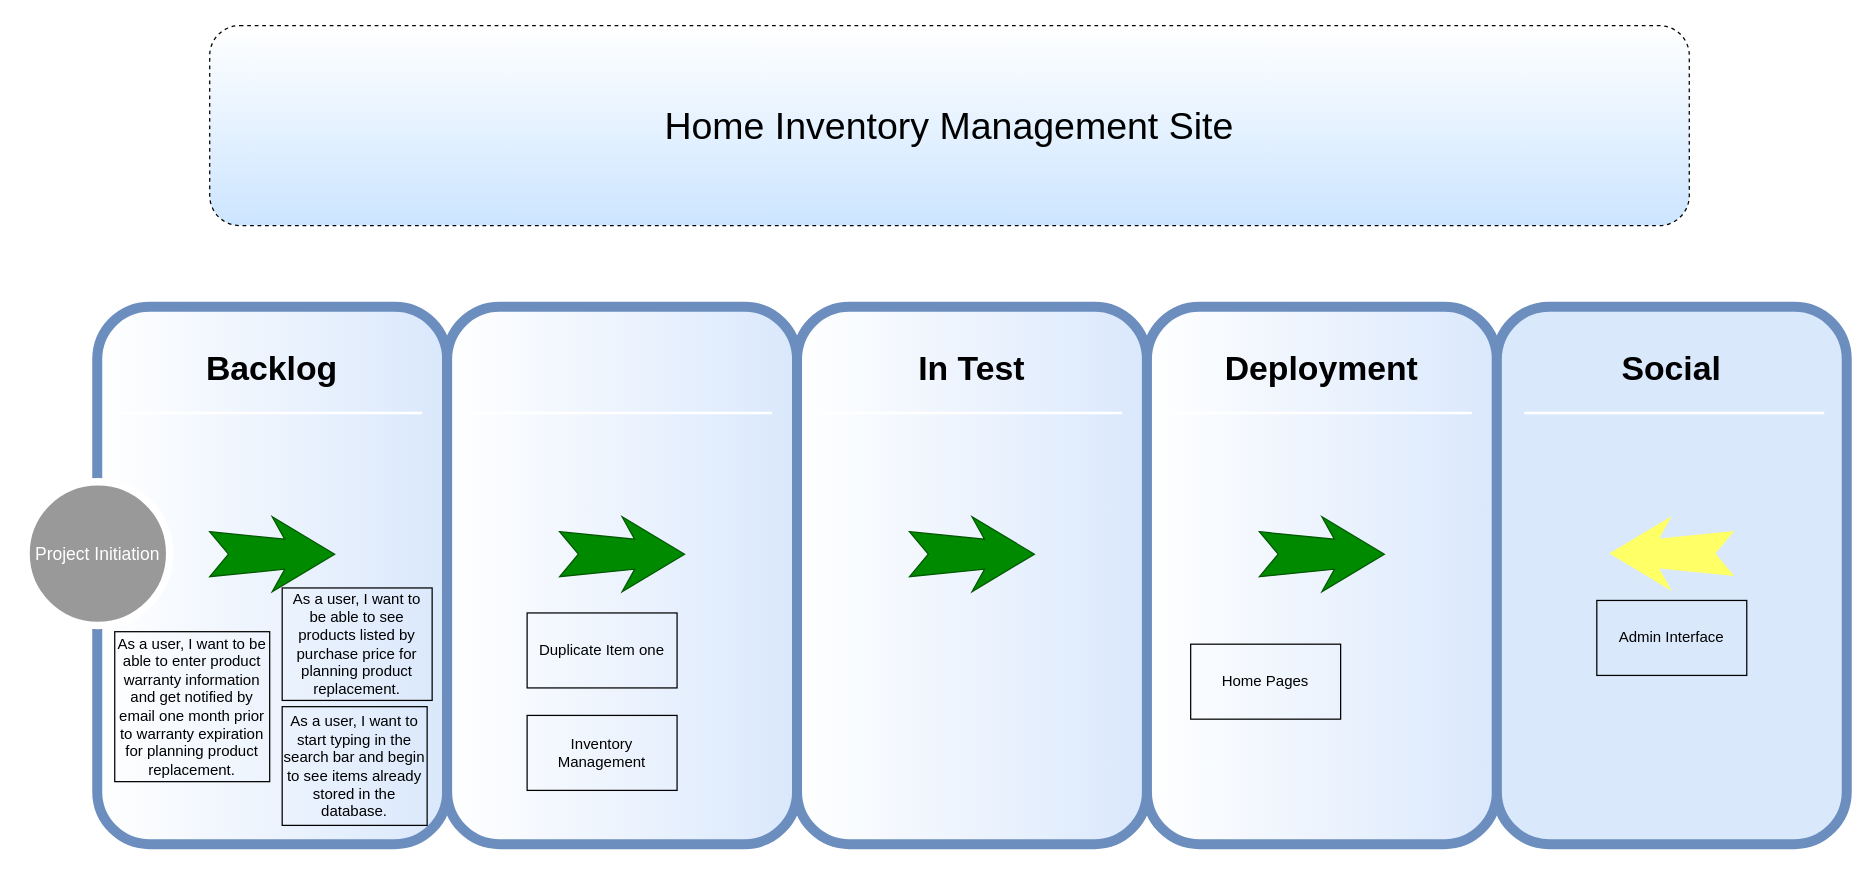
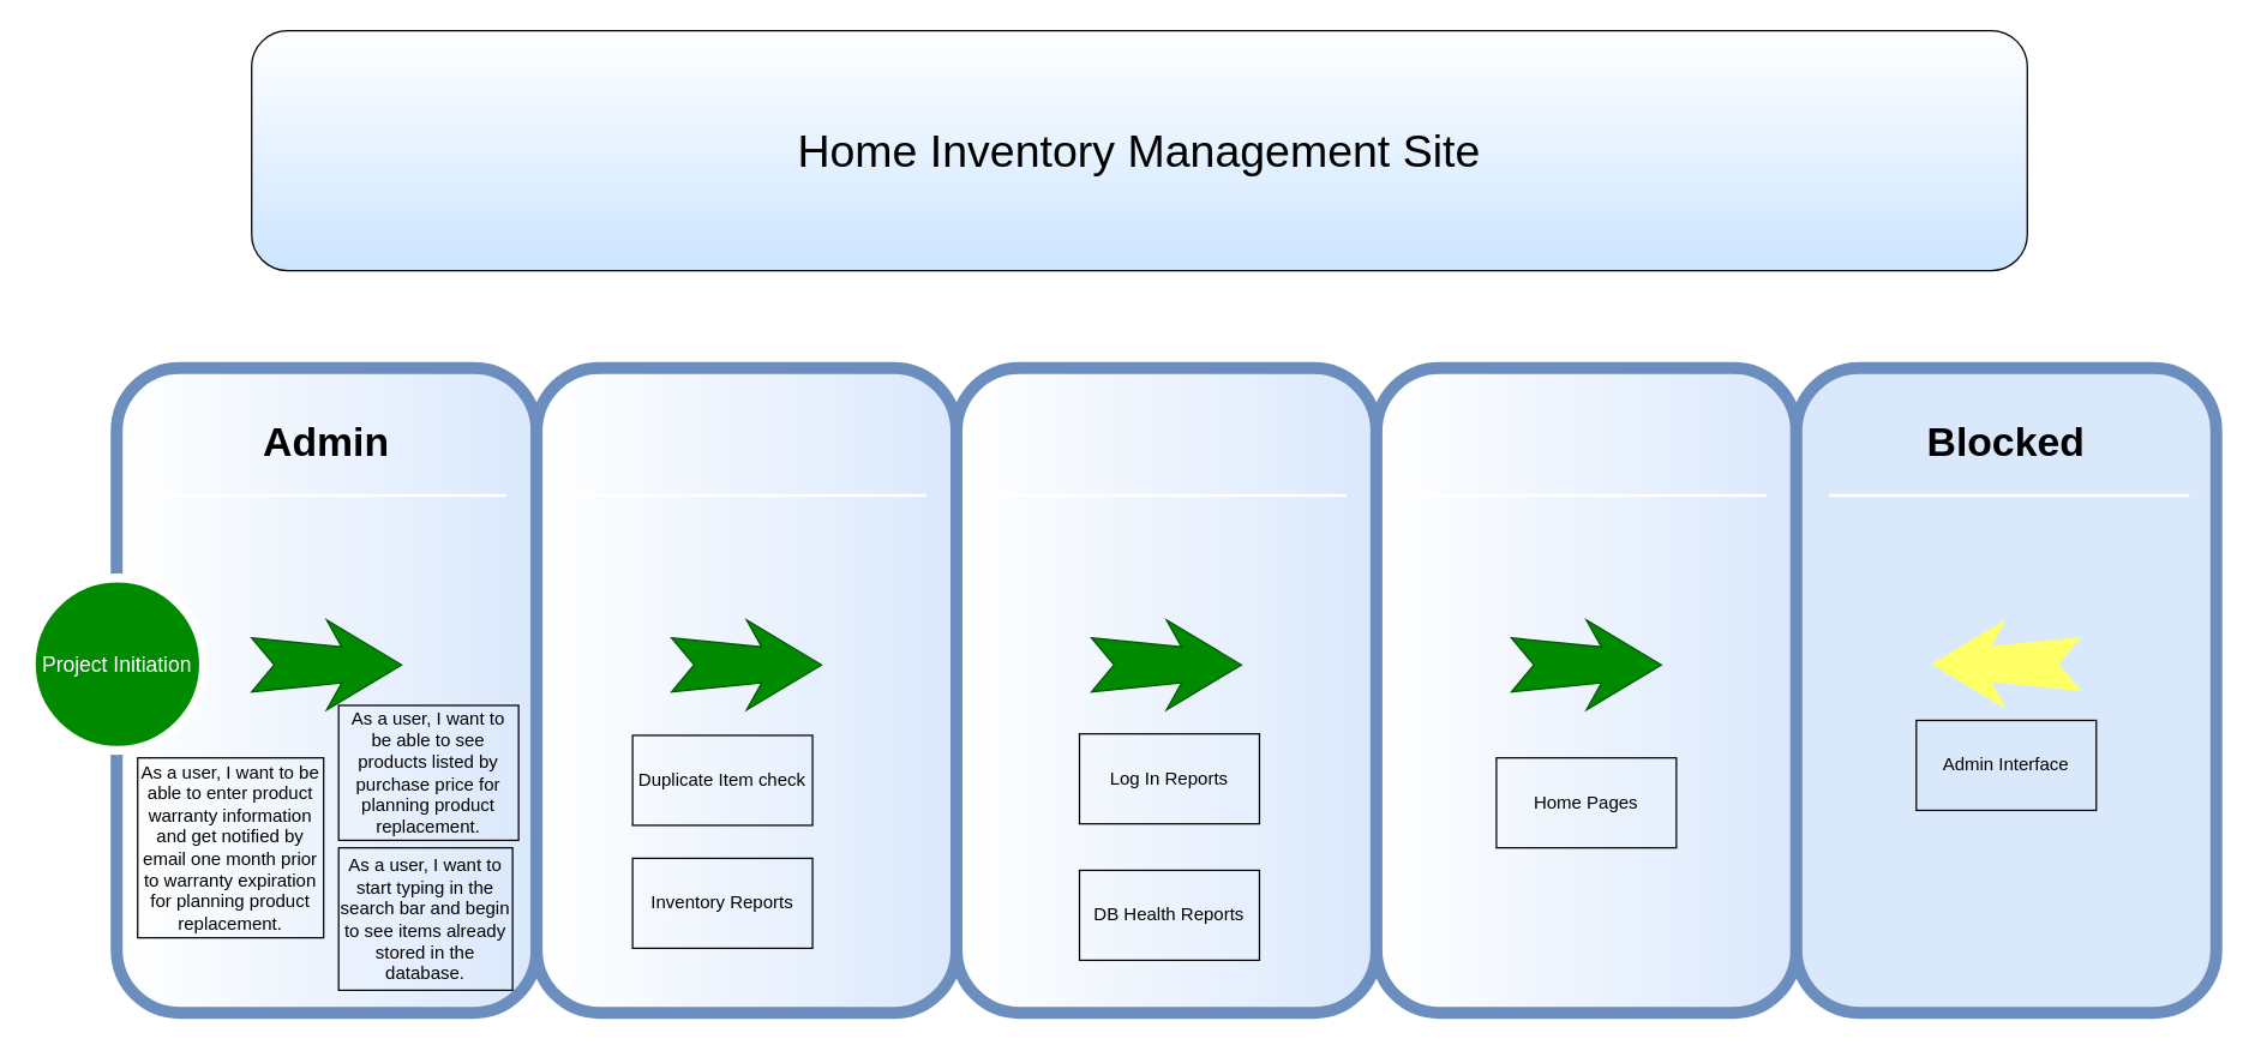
- <mxCell id="32" value="&lt;font style=&quot;font-size: 30px&quot;&gt;Home Inventory Management Site&lt;/font&gt;" style="rounded=1;whiteSpace=wrap;html=1;fillColor=#CCE5FF;gradientColor=#ffffff;gradientDirection=north;dashed=1;" vertex="1" parent="1"><mxGeometry x="167" y="20" width="1184" height="160" as="geometry" /></mxCell>
+ <mxCell id="32" value="&lt;font style=&quot;font-size: 30px&quot;&gt;Home Inventory Management Site&lt;/font&gt;" style="rounded=1;whiteSpace=wrap;html=1;fillColor=#CCE5FF;gradientColor=#ffffff;gradientDirection=north;" vertex="1" parent="1"><mxGeometry x="167" y="20" width="1184" height="160" as="geometry" /></mxCell>
- <mxCell id="3" value="Backlog" style="text;html=1;strokeColor=none;fillColor=none;align=center;verticalAlign=middle;whiteSpace=wrap;rounded=0;shadow=0;fontSize=27;fontStyle=1" parent="1" vertex="1"><mxGeometry x="77" y="265" width="280" height="60" as="geometry" /></mxCell>
+ <mxCell id="3" value="Admin" style="text;html=1;strokeColor=none;fillColor=none;align=center;verticalAlign=middle;whiteSpace=wrap;rounded=0;shadow=0;fontSize=27;fontStyle=1" parent="1" vertex="1"><mxGeometry x="77" y="265" width="280" height="60" as="geometry" /></mxCell>
- <mxCell id="12" value="In Test" style="text;html=1;strokeColor=none;fillColor=none;align=center;verticalAlign=middle;whiteSpace=wrap;rounded=0;shadow=0;fontSize=27;fontStyle=1" parent="1" vertex="1"><mxGeometry x="637" y="265" width="280" height="60" as="geometry" /></mxCell>
- <mxCell id="16" value="Deployment" style="text;html=1;strokeColor=none;fillColor=none;align=center;verticalAlign=middle;whiteSpace=wrap;rounded=0;shadow=0;fontSize=27;fontStyle=1" parent="1" vertex="1"><mxGeometry x="917" y="265" width="280" height="60" as="geometry" /></mxCell>
- <mxCell id="20" value="&lt;font color=&quot;#000000&quot;&gt;Social&lt;/font&gt;" style="text;html=1;strokeColor=none;fillColor=none;align=center;verticalAlign=middle;whiteSpace=wrap;rounded=0;shadow=0;fontSize=27;fontColor=#FFFFFF;fontStyle=1" vertex="1" parent="1"><mxGeometry x="1197" y="265" width="280" height="60" as="geometry" /></mxCell>
+ <mxCell id="20" value="&lt;font color=&quot;#000000&quot;&gt;Blocked&lt;/font&gt;" style="text;html=1;strokeColor=none;fillColor=none;align=center;verticalAlign=middle;whiteSpace=wrap;rounded=0;shadow=0;fontSize=27;fontColor=#FFFFFF;fontStyle=1" vertex="1" parent="1"><mxGeometry x="1197" y="265" width="280" height="60" as="geometry" /></mxCell>
- <mxCell id="6" value="Project Initiation" style="ellipse;whiteSpace=wrap;html=1;rounded=0;shadow=0;strokeWidth=6;fontSize=14;align=center;strokeColor=#FFFFFF;fontColor=#FFFFFF;fillColor=#999999;" parent="1" vertex="1"><mxGeometry x="20" y="385" width="115" height="115" as="geometry" /></mxCell>
+ <mxCell id="6" value="Project Initiation" style="ellipse;whiteSpace=wrap;html=1;rounded=0;shadow=0;strokeWidth=6;fontSize=14;align=center;strokeColor=#FFFFFF;fontColor=#FFFFFF;fillColor=#008a00;" parent="1" vertex="1"><mxGeometry x="20" y="385" width="115" height="115" as="geometry" /></mxCell>
+ <mxCell id="25" value="Log In Reports" style="rounded=0;whiteSpace=wrap;html=1;fillColor=none;" vertex="1" parent="1"><mxGeometry x="719" y="489" width="120" height="60" as="geometry" /></mxCell>
- <mxCell id="30" value="&lt;span&gt;Duplicate Item one&lt;/span&gt;" style="rounded=0;whiteSpace=wrap;html=1;fillColor=none;" vertex="1" parent="1"><mxGeometry x="421" y="490" width="120" height="60" as="geometry" /></mxCell>
+ <mxCell id="30" value="&lt;span&gt;Duplicate Item check&lt;/span&gt;" style="rounded=0;whiteSpace=wrap;html=1;fillColor=none;" vertex="1" parent="1"><mxGeometry x="421" y="490" width="120" height="60" as="geometry" /></mxCell>
- <mxCell id="24" value="Home Pages" style="rounded=0;whiteSpace=wrap;html=1;fillColor=none;" vertex="1" parent="1"><mxGeometry x="952" y="515" width="120" height="60" as="geometry" /></mxCell>
+ <mxCell id="24" value="Home Pages" style="rounded=0;whiteSpace=wrap;html=1;fillColor=none;" vertex="1" parent="1"><mxGeometry x="997" y="505" width="120" height="60" as="geometry" /></mxCell>
- <mxCell id="27" value="Inventory Management" style="rounded=0;whiteSpace=wrap;html=1;fillColor=none;" vertex="1" parent="1"><mxGeometry x="421" y="572" width="120" height="60" as="geometry" /></mxCell>
+ <mxCell id="27" value="Inventory Reports" style="rounded=0;whiteSpace=wrap;html=1;fillColor=none;" vertex="1" parent="1"><mxGeometry x="421" y="572" width="120" height="60" as="geometry" /></mxCell>
+ <mxCell id="26" value="DB Health Reports" style="rounded=0;whiteSpace=wrap;html=1;fillColor=none;" vertex="1" parent="1"><mxGeometry x="719" y="580" width="120" height="60" as="geometry" /></mxCell>
